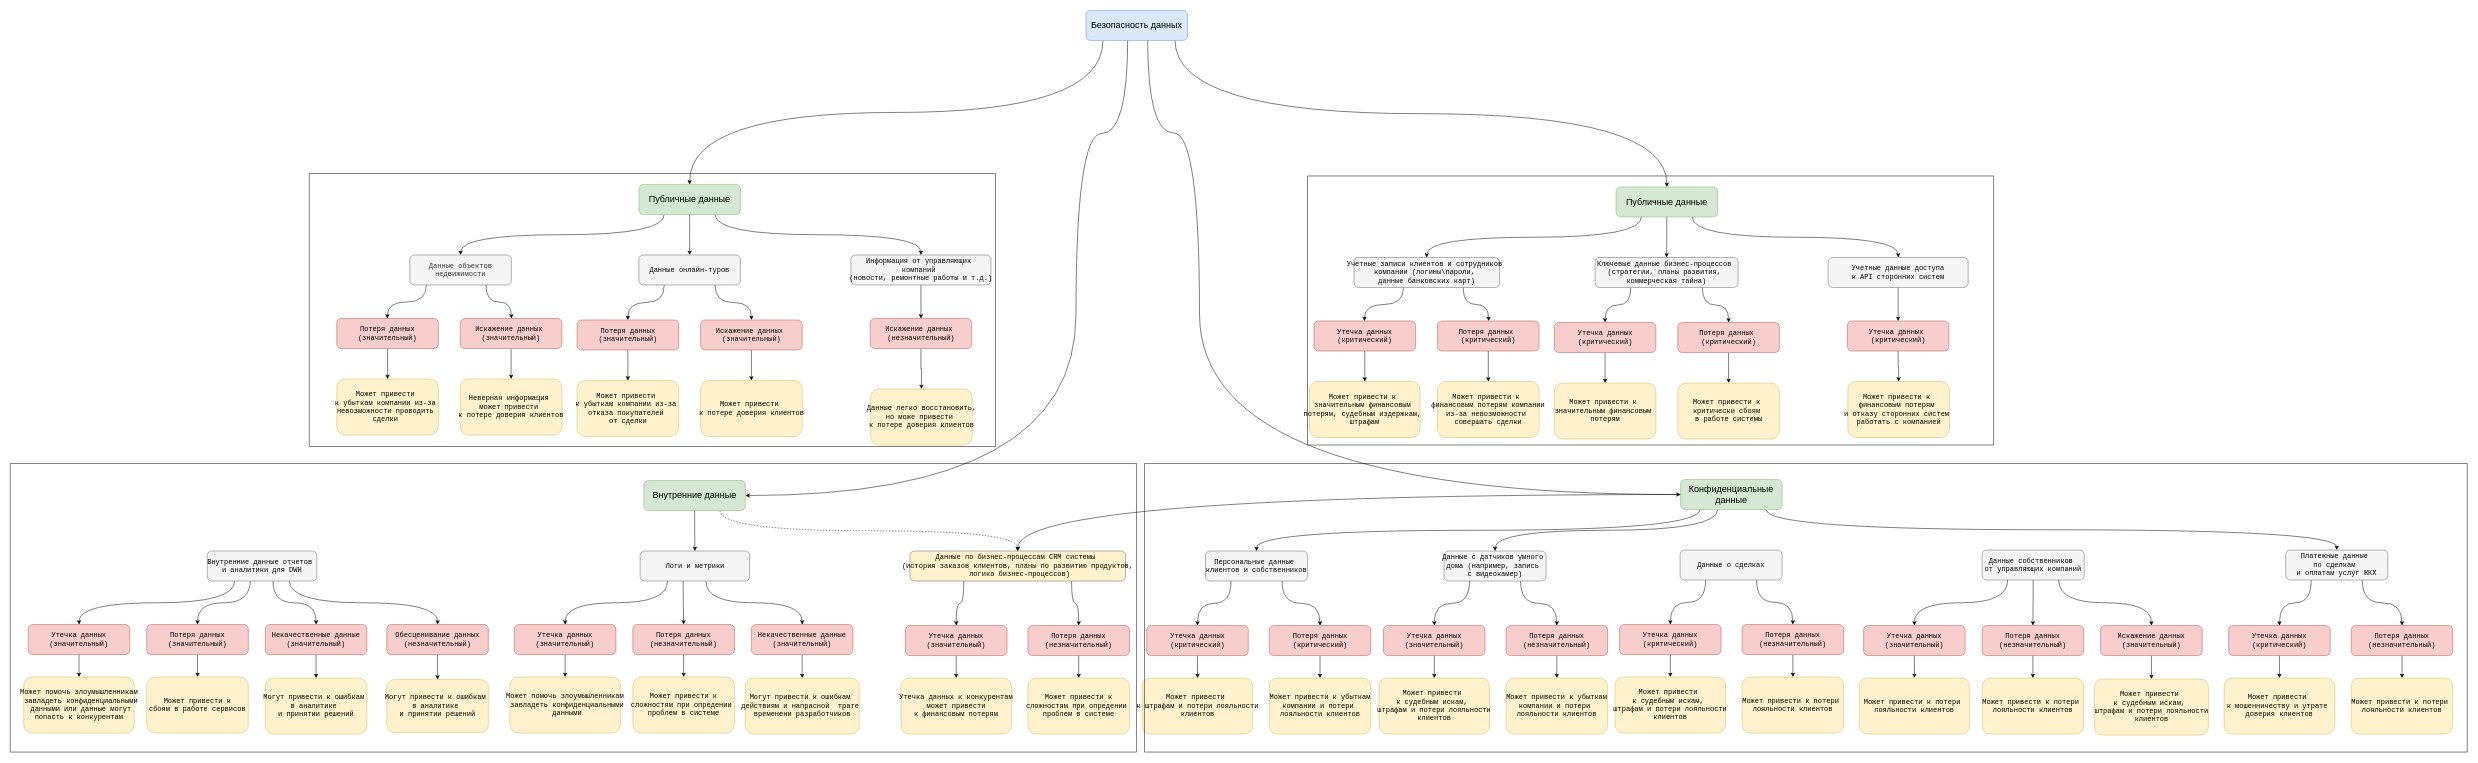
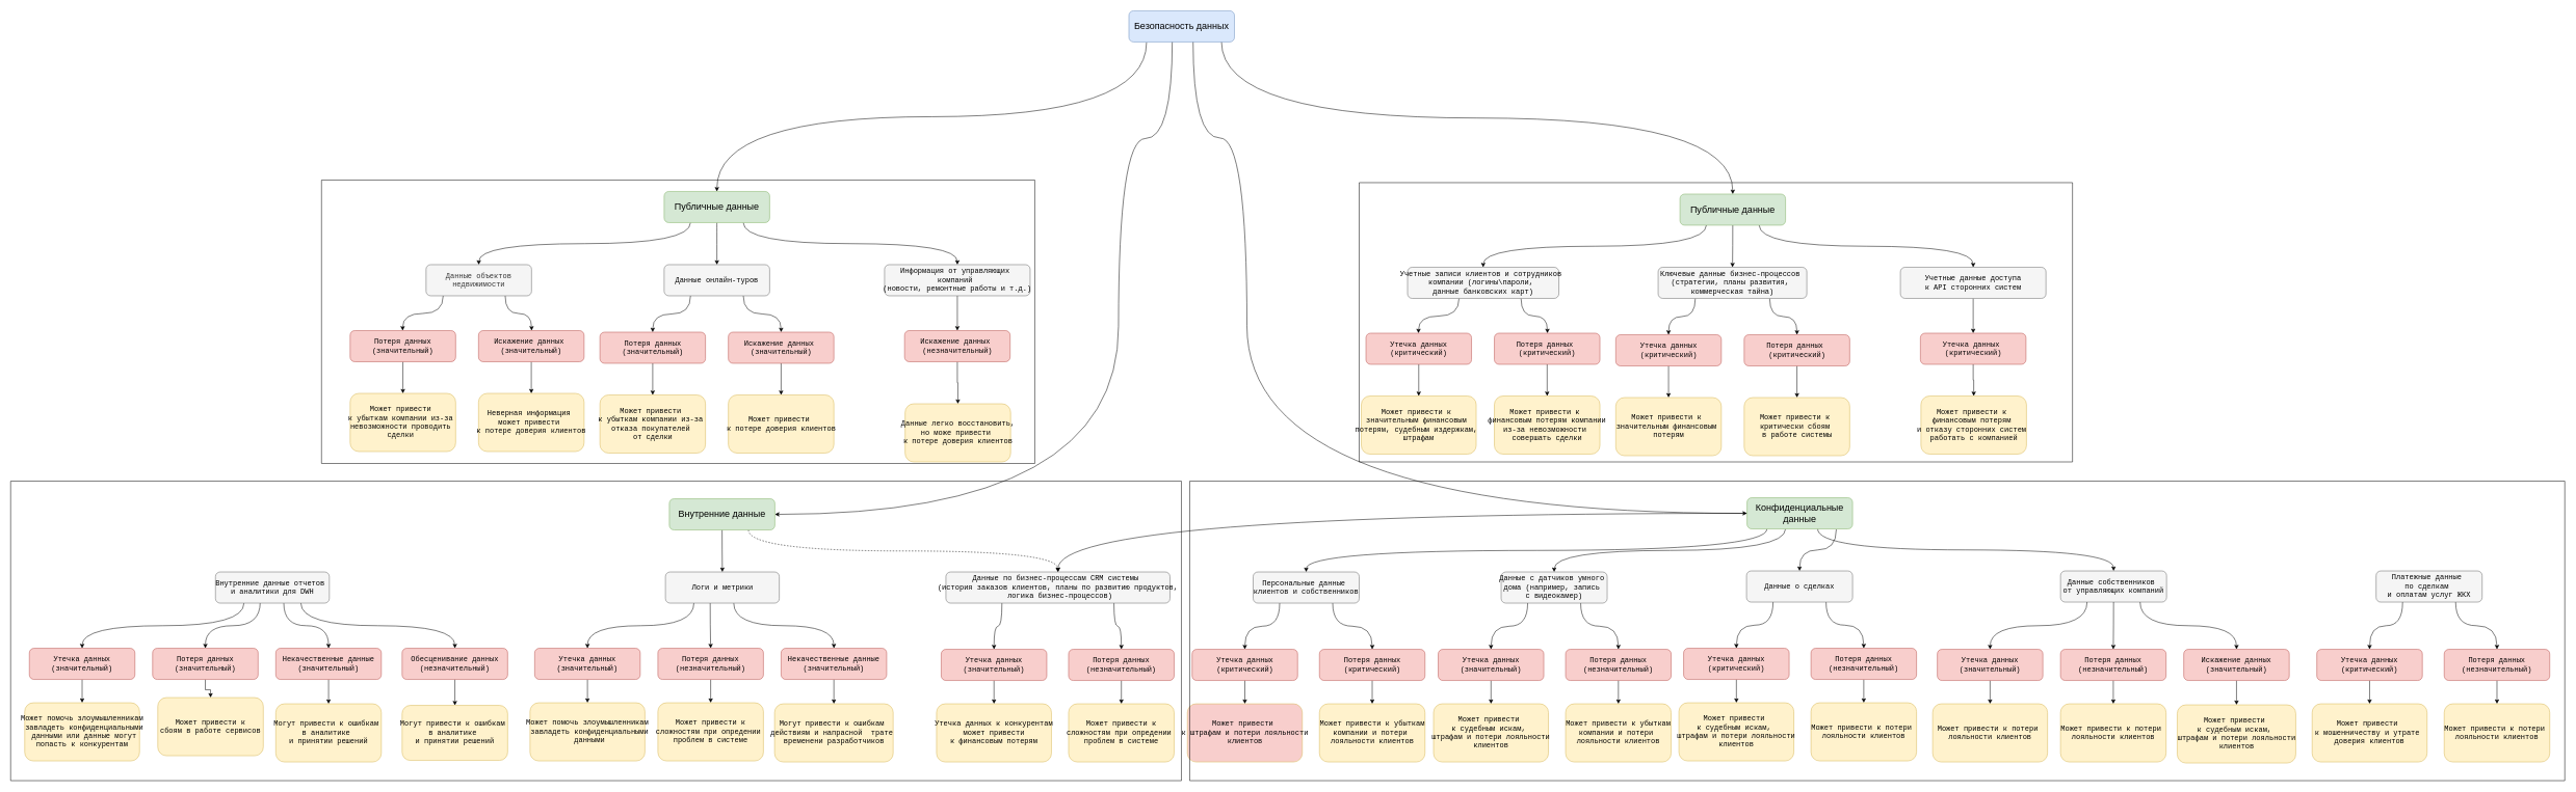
+ <mxCell id="17" style="edgeStyle=orthogonalEdgeStyle;rounded=0;orthogonalLoop=1;jettySize=auto;html=1;curved=1;exitX=0.669;exitY=1.001;exitDx=0;exitDy=0;exitPerimeter=0;" edge="1" parent="1" source="19" target="39"><mxGeometry relative="1" as="geometry" /></mxCell>
- <mxCell id="18" style="edgeStyle=orthogonalEdgeStyle;rounded=0;orthogonalLoop=1;jettySize=auto;html=1;curved=1;exitX=0.846;exitY=1.015;exitDx=0;exitDy=0;exitPerimeter=0;" edge="1" parent="1" source="19" target="91"><mxGeometry relative="1" as="geometry" /></mxCell>
+ <mxCell id="18" style="edgeStyle=orthogonalEdgeStyle;rounded=0;orthogonalLoop=1;jettySize=auto;html=1;curved=1;exitX=0.846;exitY=1.015;exitDx=0;exitDy=0;exitPerimeter=0;" edge="1" parent="1" source="19" target="106"><mxGeometry relative="1" as="geometry" /></mxCell>
- <mxCell id="35" value="&lt;span style=&quot;color: rgb(0, 0, 0); font-family: Consolas, &amp;quot;Courier New&amp;quot;, monospace; font-size: 14px; white-space: pre;&quot;&gt;Данные по бизнес-процессам CRM системы &lt;/span&gt;&lt;div&gt;&lt;span style=&quot;color: rgb(0, 0, 0); font-family: Consolas, &amp;quot;Courier New&amp;quot;, monospace; font-size: 14px; white-space: pre;&quot;&gt;(история заказов клиентов, планы по развитию продуктов,&lt;/span&gt;&lt;/div&gt;&lt;div&gt;&lt;span style=&quot;color: rgb(0, 0, 0); font-family: Consolas, &amp;quot;Courier New&amp;quot;, monospace; font-size: 14px; white-space: pre;&quot;&gt; логика бизнес-процессов)&lt;/span&gt;&lt;/div&gt;" style="rounded=1;whiteSpace=wrap;html=1;fillColor=#fff2cc;strokeColor=#666666;fontColor=#333333;" vertex="1" parent="1"><mxGeometry x="1819" y="1101" width="431" height="60" as="geometry" /></mxCell>
+ <mxCell id="35" value="&lt;span style=&quot;color: rgb(0, 0, 0); font-family: Consolas, &amp;quot;Courier New&amp;quot;, monospace; font-size: 14px; white-space: pre;&quot;&gt;Данные по бизнес-процессам CRM системы &lt;/span&gt;&lt;div&gt;&lt;span style=&quot;color: rgb(0, 0, 0); font-family: Consolas, &amp;quot;Courier New&amp;quot;, monospace; font-size: 14px; white-space: pre;&quot;&gt;(история заказов клиентов, планы по развитию продуктов,&lt;/span&gt;&lt;/div&gt;&lt;div&gt;&lt;span style=&quot;color: rgb(0, 0, 0); font-family: Consolas, &amp;quot;Courier New&amp;quot;, monospace; font-size: 14px; white-space: pre;&quot;&gt; логика бизнес-процессов)&lt;/span&gt;&lt;/div&gt;" style="rounded=1;whiteSpace=wrap;html=1;fillColor=#f5f5f5;strokeColor=#666666;fontColor=#333333;" vertex="1" parent="1"><mxGeometry x="1819" y="1101" width="431" height="60" as="geometry" /></mxCell>
- <mxCell id="64" value="&lt;font face=&quot;Consolas, Courier New, monospace&quot;&gt;&lt;span style=&quot;font-size: 14px; white-space: pre;&quot;&gt;М&lt;/span&gt;&lt;/font&gt;&lt;span style=&quot;font-family: Consolas, &amp;quot;Courier New&amp;quot;, monospace; font-size: 14px; white-space: pre;&quot;&gt;ожет привести &lt;/span&gt;&lt;span style=&quot;font-family: Consolas, &amp;quot;Courier New&amp;quot;, monospace; font-size: 14px; white-space: pre; background-color: transparent; color: light-dark(rgb(0, 0, 0), rgb(255, 255, 255));&quot;&gt;к&lt;/span&gt;&lt;div&gt;&lt;span style=&quot;font-family: Consolas, &amp;quot;Courier New&amp;quot;, monospace; font-size: 14px; white-space: pre; background-color: transparent; color: light-dark(rgb(0, 0, 0), rgb(255, 255, 255));&quot;&gt;сбоям в работе сервисов&lt;/span&gt;&lt;/div&gt;" style="rounded=1;html=1;fillColor=#fff2cc;strokeColor=#d6b656;whiteSpace=wrap;" vertex="1" parent="1"><mxGeometry x="293" y="1353" width="203" height="112" as="geometry" /></mxCell>
+ <mxCell id="64" value="&lt;font face=&quot;Consolas, Courier New, monospace&quot;&gt;&lt;span style=&quot;font-size: 14px; white-space: pre;&quot;&gt;М&lt;/span&gt;&lt;/font&gt;&lt;span style=&quot;font-family: Consolas, &amp;quot;Courier New&amp;quot;, monospace; font-size: 14px; white-space: pre;&quot;&gt;ожет привести &lt;/span&gt;&lt;span style=&quot;font-family: Consolas, &amp;quot;Courier New&amp;quot;, monospace; font-size: 14px; white-space: pre; background-color: transparent; color: light-dark(rgb(0, 0, 0), rgb(255, 255, 255));&quot;&gt;к&lt;/span&gt;&lt;div&gt;&lt;span style=&quot;font-family: Consolas, &amp;quot;Courier New&amp;quot;, monospace; font-size: 14px; white-space: pre; background-color: transparent; color: light-dark(rgb(0, 0, 0), rgb(255, 255, 255));&quot;&gt;сбоям в работе сервисов&lt;/span&gt;&lt;/div&gt;" style="rounded=1;html=1;fillColor=#fff2cc;strokeColor=#d6b656;whiteSpace=wrap;" vertex="1" parent="1"><mxGeometry x="303" y="1343" width="203" height="112" as="geometry" /></mxCell>
- <mxCell id="96" value="&lt;span style=&quot;font-family: Consolas, &amp;quot;Courier New&amp;quot;, monospace; font-size: 14px; white-space: pre;&quot;&gt;Может привести &lt;/span&gt;&lt;div&gt;&lt;span style=&quot;font-family: Consolas, &amp;quot;Courier New&amp;quot;, monospace; font-size: 14px; white-space: pre;&quot;&gt;к &lt;/span&gt;&lt;span style=&quot;font-family: Consolas, &amp;quot;Courier New&amp;quot;, monospace; font-size: 14px; white-space: pre; background-color: transparent; color: light-dark(rgb(0, 0, 0), rgb(255, 255, 255));&quot;&gt;штрафам и потери лояльности&lt;/span&gt;&lt;/div&gt;&lt;div&gt;&lt;span style=&quot;font-family: Consolas, &amp;quot;Courier New&amp;quot;, monospace; font-size: 14px; white-space: pre;&quot;&gt;клиентов&lt;/span&gt;&lt;/div&gt;" style="rounded=1;html=1;fillColor=#fff2cc;strokeColor=#d6b656;whiteSpace=wrap;" vertex="1" parent="1"><mxGeometry x="2283.5" y="1355" width="221" height="112" as="geometry" /></mxCell>
+ <mxCell id="96" value="&lt;span style=&quot;font-family: Consolas, &amp;quot;Courier New&amp;quot;, monospace; font-size: 14px; white-space: pre;&quot;&gt;Может привести &lt;/span&gt;&lt;div&gt;&lt;span style=&quot;font-family: Consolas, &amp;quot;Courier New&amp;quot;, monospace; font-size: 14px; white-space: pre;&quot;&gt;к &lt;/span&gt;&lt;span style=&quot;font-family: Consolas, &amp;quot;Courier New&amp;quot;, monospace; font-size: 14px; white-space: pre; background-color: transparent; color: light-dark(rgb(0, 0, 0), rgb(255, 255, 255));&quot;&gt;штрафам и потери лояльности&lt;/span&gt;&lt;/div&gt;&lt;div&gt;&lt;span style=&quot;font-family: Consolas, &amp;quot;Courier New&amp;quot;, monospace; font-size: 14px; white-space: pre;&quot;&gt;клиентов&lt;/span&gt;&lt;/div&gt;" style="rounded=1;html=1;fillColor=#f8cecc;strokeColor=#d6b656;whiteSpace=wrap;" vertex="1" parent="1"><mxGeometry x="2283.5" y="1355" width="221" height="112" as="geometry" /></mxCell>
